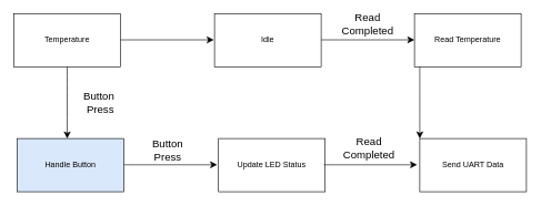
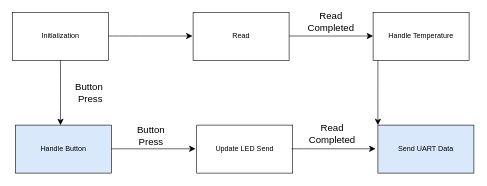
- <mxCell id="2" value="Temperature" style="rounded=0;whiteSpace=wrap;html=1;" vertex="1" parent="1"><mxGeometry x="20" y="20" width="160" height="80" as="geometry" /></mxCell>
+ <mxCell id="2" value="Initialization" style="rounded=0;whiteSpace=wrap;html=1;" vertex="1" parent="1"><mxGeometry x="20" y="20" width="160" height="80" as="geometry" /></mxCell>
- <mxCell id="4" value="Idle" style="rounded=0;whiteSpace=wrap;html=1;" vertex="1" parent="1"><mxGeometry x="321" y="20" width="160" height="80" as="geometry" /></mxCell>
+ <mxCell id="4" value="Read" style="rounded=0;whiteSpace=wrap;html=1;" vertex="1" parent="1"><mxGeometry x="321" y="20" width="160" height="80" as="geometry" /></mxCell>
- <mxCell id="15" value="Read Temperature" style="rounded=0;whiteSpace=wrap;html=1;" vertex="1" parent="1"><mxGeometry x="621" y="20" width="160" height="80" as="geometry" /></mxCell>
+ <mxCell id="15" value="Handle Temperature" style="rounded=0;whiteSpace=wrap;html=1;" vertex="1" parent="1"><mxGeometry x="621" y="20" width="160" height="80" as="geometry" /></mxCell>
- <mxCell id="10" value="Update LED Status" style="rounded=0;whiteSpace=wrap;html=1;" vertex="1" parent="1"><mxGeometry x="327" y="208" width="160" height="80" as="geometry" /></mxCell>
+ <mxCell id="10" value="Update LED Send" style="rounded=0;whiteSpace=wrap;html=1;" vertex="1" parent="1"><mxGeometry x="327" y="208" width="160" height="80" as="geometry" /></mxCell>
- <mxCell id="16" value="Send UART Data" style="rounded=0;whiteSpace=wrap;html=1;" vertex="1" parent="1"><mxGeometry x="629" y="208" width="160" height="80" as="geometry" /></mxCell>
+ <mxCell id="16" value="Send UART Data" style="rounded=0;whiteSpace=wrap;html=1;fillColor=#dae8fc;" vertex="1" parent="1"><mxGeometry x="629" y="208" width="160" height="80" as="geometry" /></mxCell>
